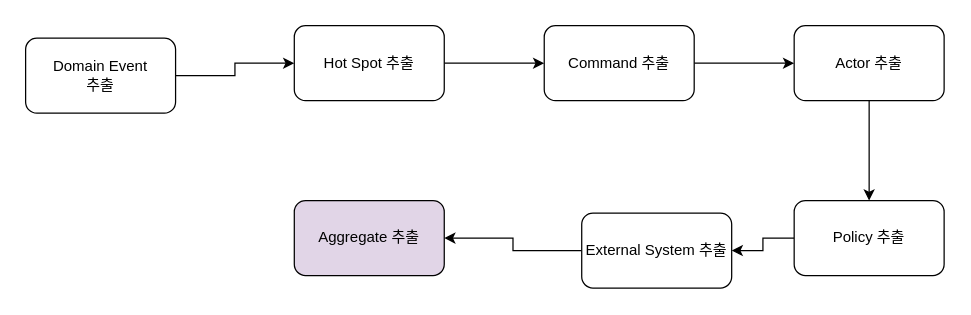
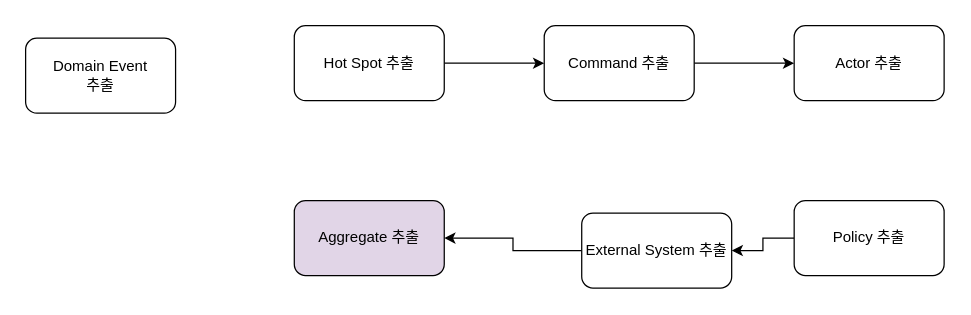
- <mxCell id="2" value="" style="edgeStyle=orthogonalEdgeStyle;rounded=0;orthogonalLoop=1;jettySize=auto;html=1;" edge="1" parent="1" source="3" target="5"><mxGeometry relative="1" as="geometry" /></mxCell>
- <mxCell id="8" value="" style="edgeStyle=orthogonalEdgeStyle;rounded=0;orthogonalLoop=1;jettySize=auto;html=1;" edge="1" parent="1" source="9" target="11"><mxGeometry relative="1" as="geometry" /></mxCell>
